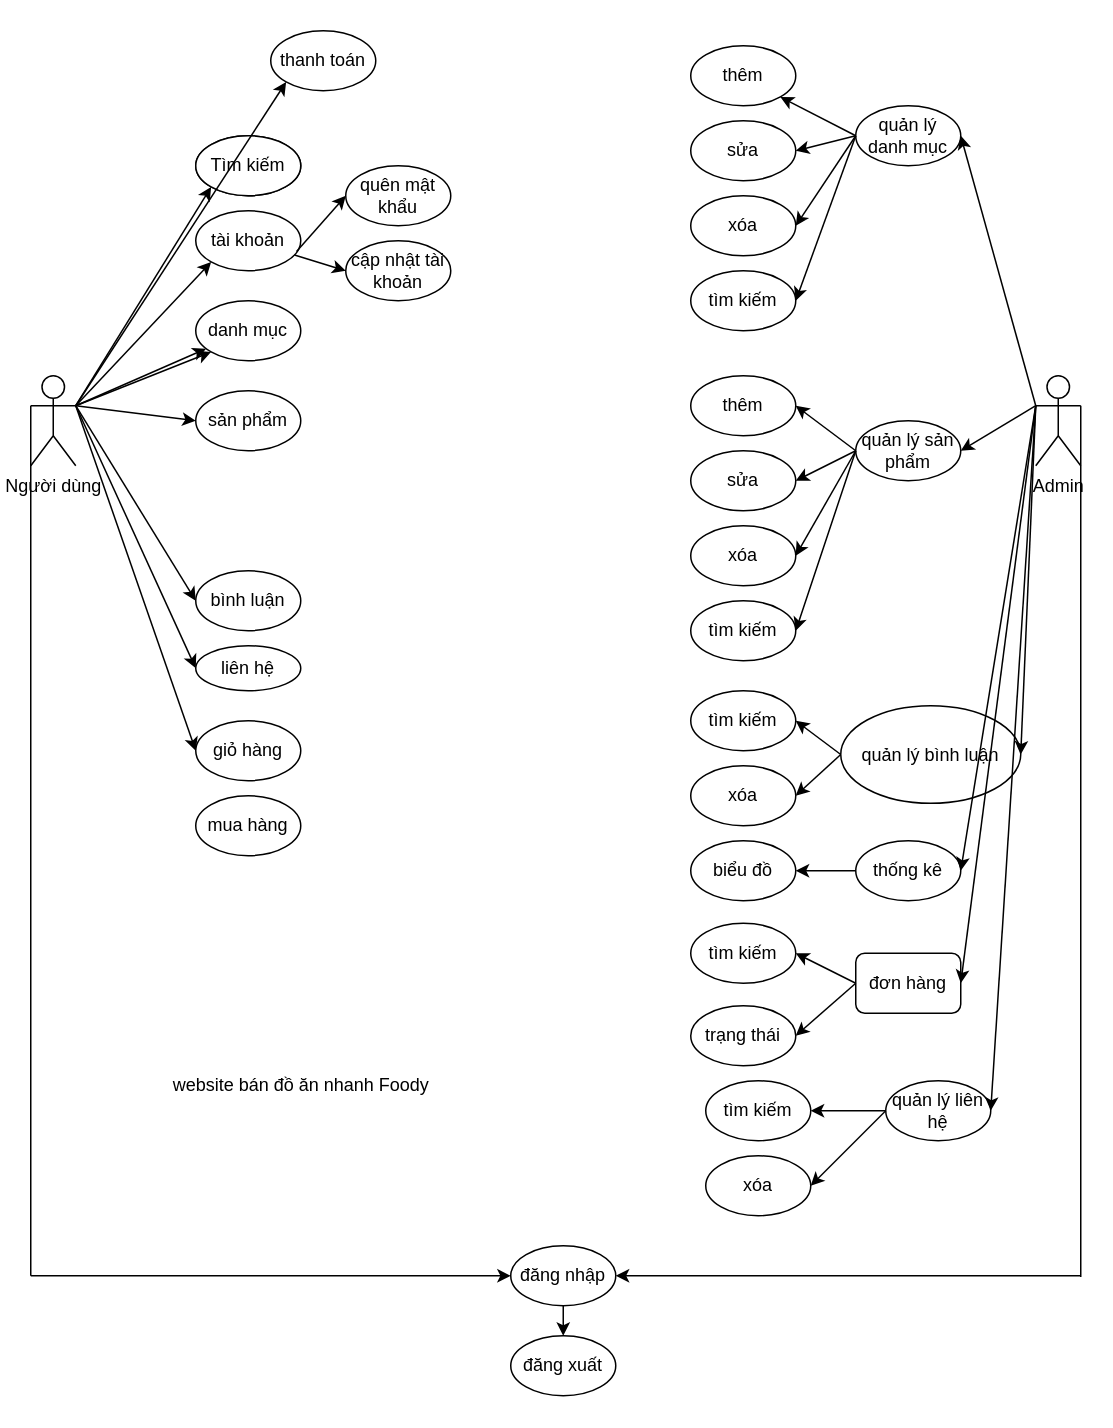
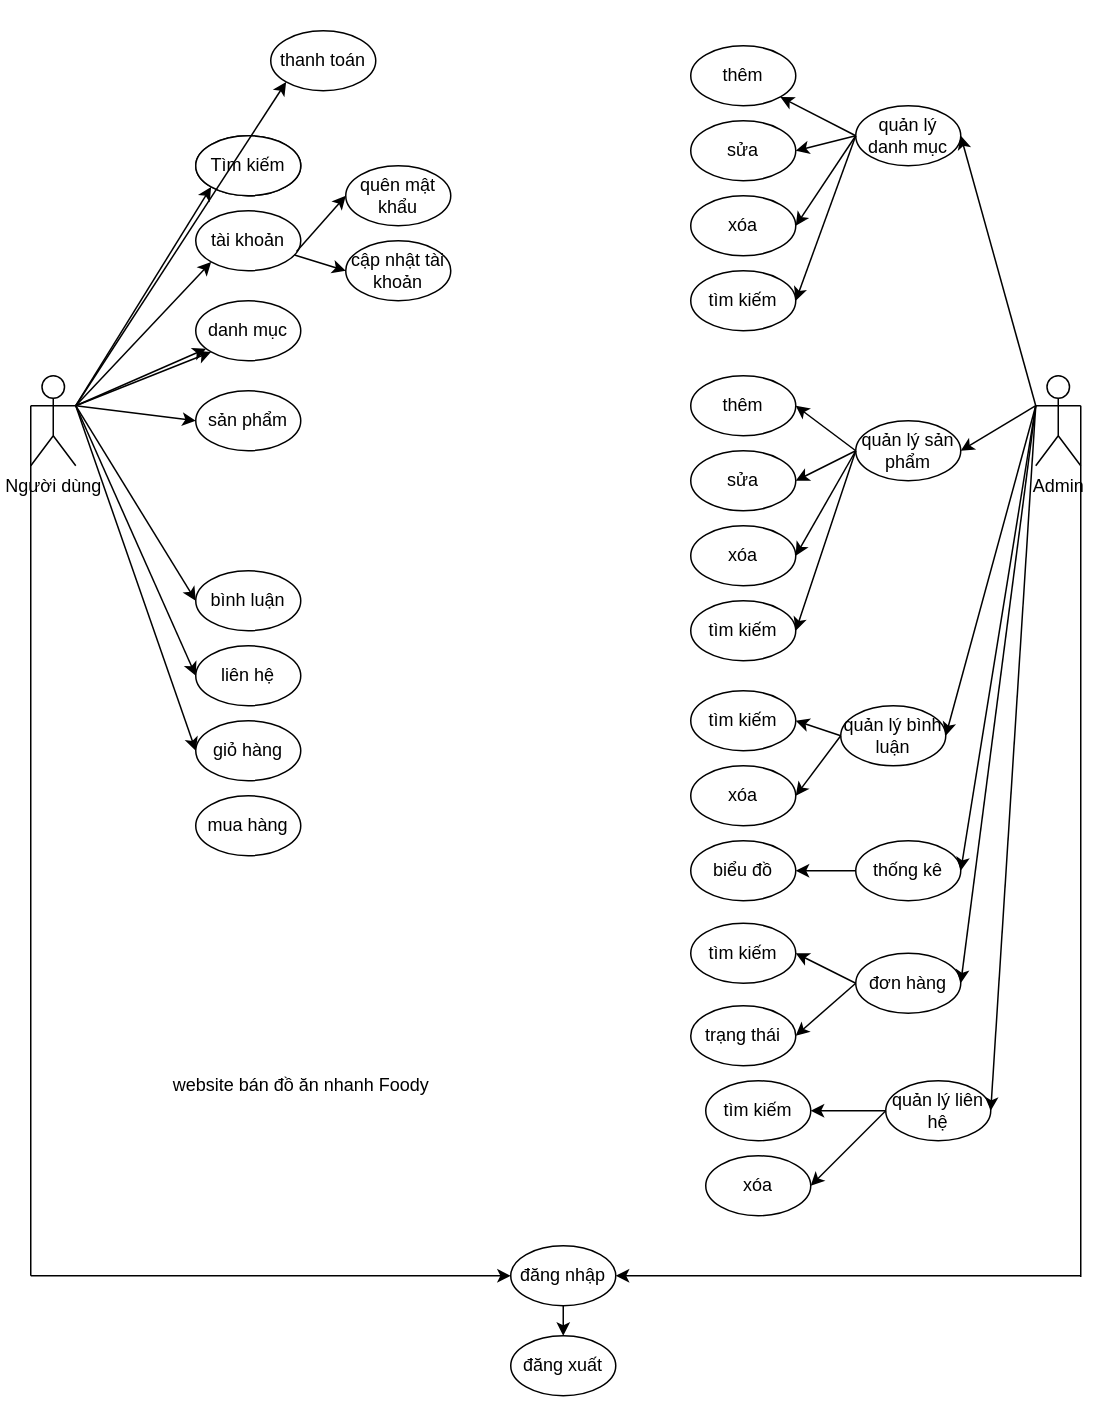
- <mxCell id="15" value="liên hệ" style="ellipse;whiteSpace=wrap;html=1;" vertex="1" parent="1"><mxGeometry x="130" y="430" width="70" height="30" as="geometry" /></mxCell>
+ <mxCell id="15" value="liên hệ" style="ellipse;whiteSpace=wrap;html=1;" vertex="1" parent="1"><mxGeometry x="130" y="430" width="70" height="40" as="geometry" /></mxCell>
- <mxCell id="49" value="quản lý bình luận" style="ellipse;whiteSpace=wrap;html=1;" vertex="1" parent="1"><mxGeometry x="560" y="470" width="120" height="65" as="geometry" /></mxCell>
+ <mxCell id="49" value="quản lý bình luận" style="ellipse;whiteSpace=wrap;html=1;" vertex="1" parent="1"><mxGeometry x="560" y="470" width="70" height="40" as="geometry" /></mxCell>
- <mxCell id="57" value="đơn hàng" style="whiteSpace=wrap;html=1;rounded=1;" vertex="1" parent="1"><mxGeometry x="570" y="635" width="70" height="40" as="geometry" /></mxCell>
+ <mxCell id="57" value="đơn hàng" style="ellipse;whiteSpace=wrap;html=1;" vertex="1" parent="1"><mxGeometry x="570" y="635" width="70" height="40" as="geometry" /></mxCell>
